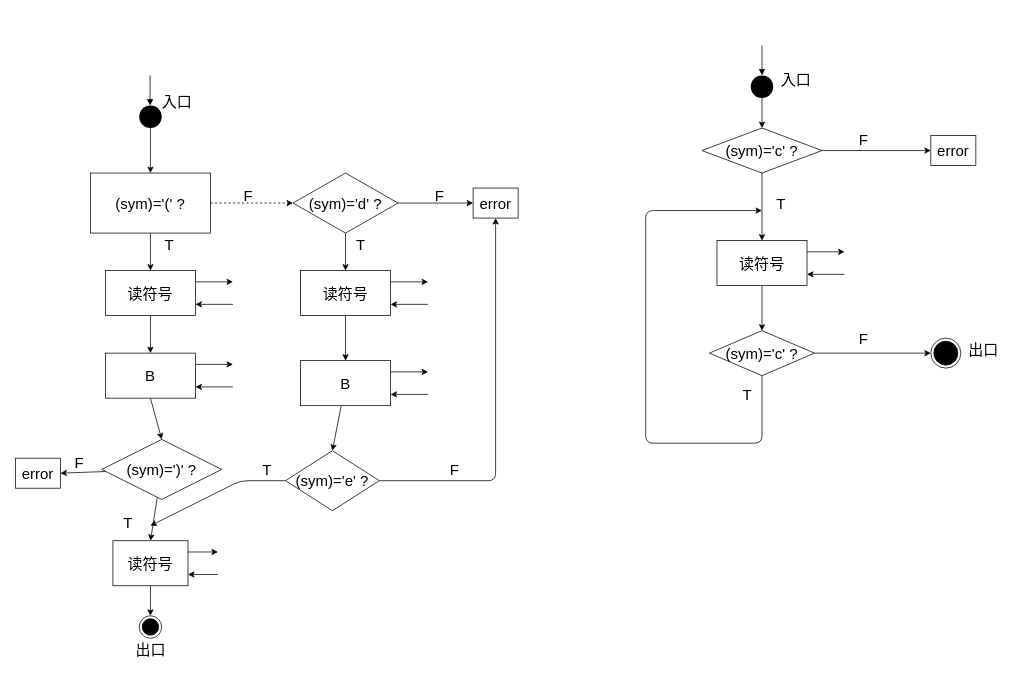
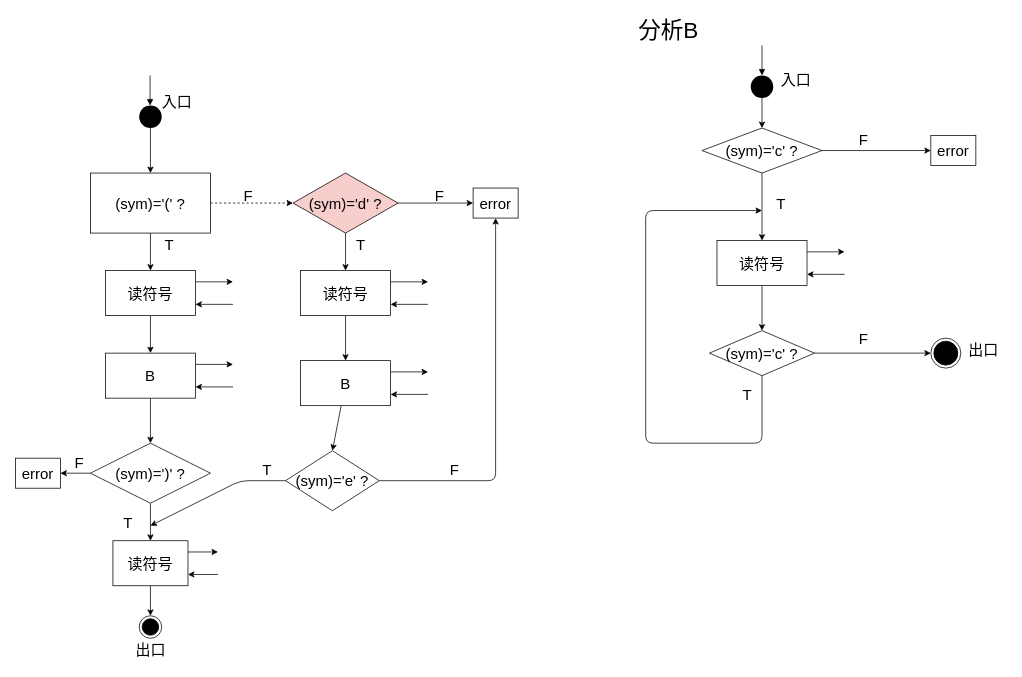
+ <mxCell id="51" value="分析B" style="text;html=1;align=center;verticalAlign=middle;resizable=0;points=[];autosize=1;strokeColor=none;fillColor=none;fontSize=30;" parent="1" vertex="1"><mxGeometry x="840" y="20" width="100" height="40" as="geometry" /></mxCell>
- <mxCell id="9" value="(sym)='d' ?" style="rhombus;whiteSpace=wrap;html=1;rounded=0;fontSize=20;" parent="1" vertex="1"><mxGeometry x="390" y="230" width="140" height="80" as="geometry" /></mxCell>
+ <mxCell id="9" value="(sym)='d' ?" style="rhombus;whiteSpace=wrap;html=1;rounded=0;fontSize=20;fillColor=#f8cecc;" parent="1" vertex="1"><mxGeometry x="390" y="230" width="140" height="80" as="geometry" /></mxCell>
- <mxCell id="22" value="(sym)=')' ?" style="rhombus;whiteSpace=wrap;html=1;rounded=0;fontSize=20;" parent="1" vertex="1"><mxGeometry x="135" y="585" width="160" height="80" as="geometry" /></mxCell>
+ <mxCell id="22" value="(sym)=')' ?" style="rhombus;whiteSpace=wrap;html=1;rounded=0;fontSize=20;" parent="1" vertex="1"><mxGeometry x="120" y="590" width="160" height="80" as="geometry" /></mxCell>
